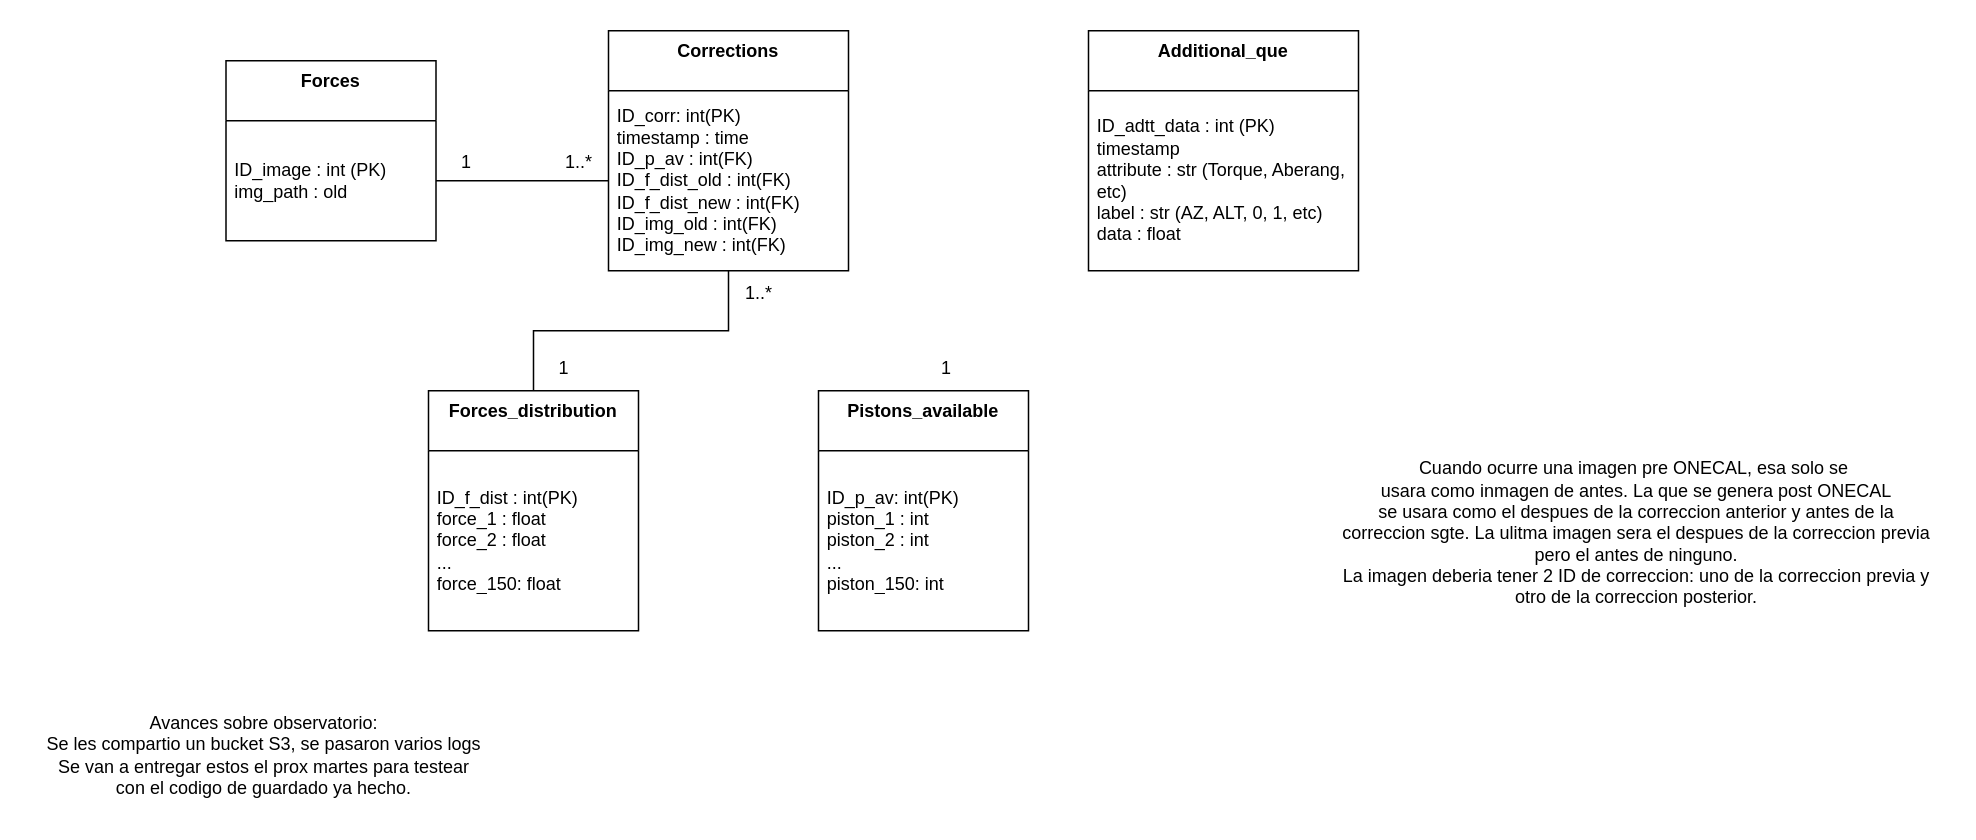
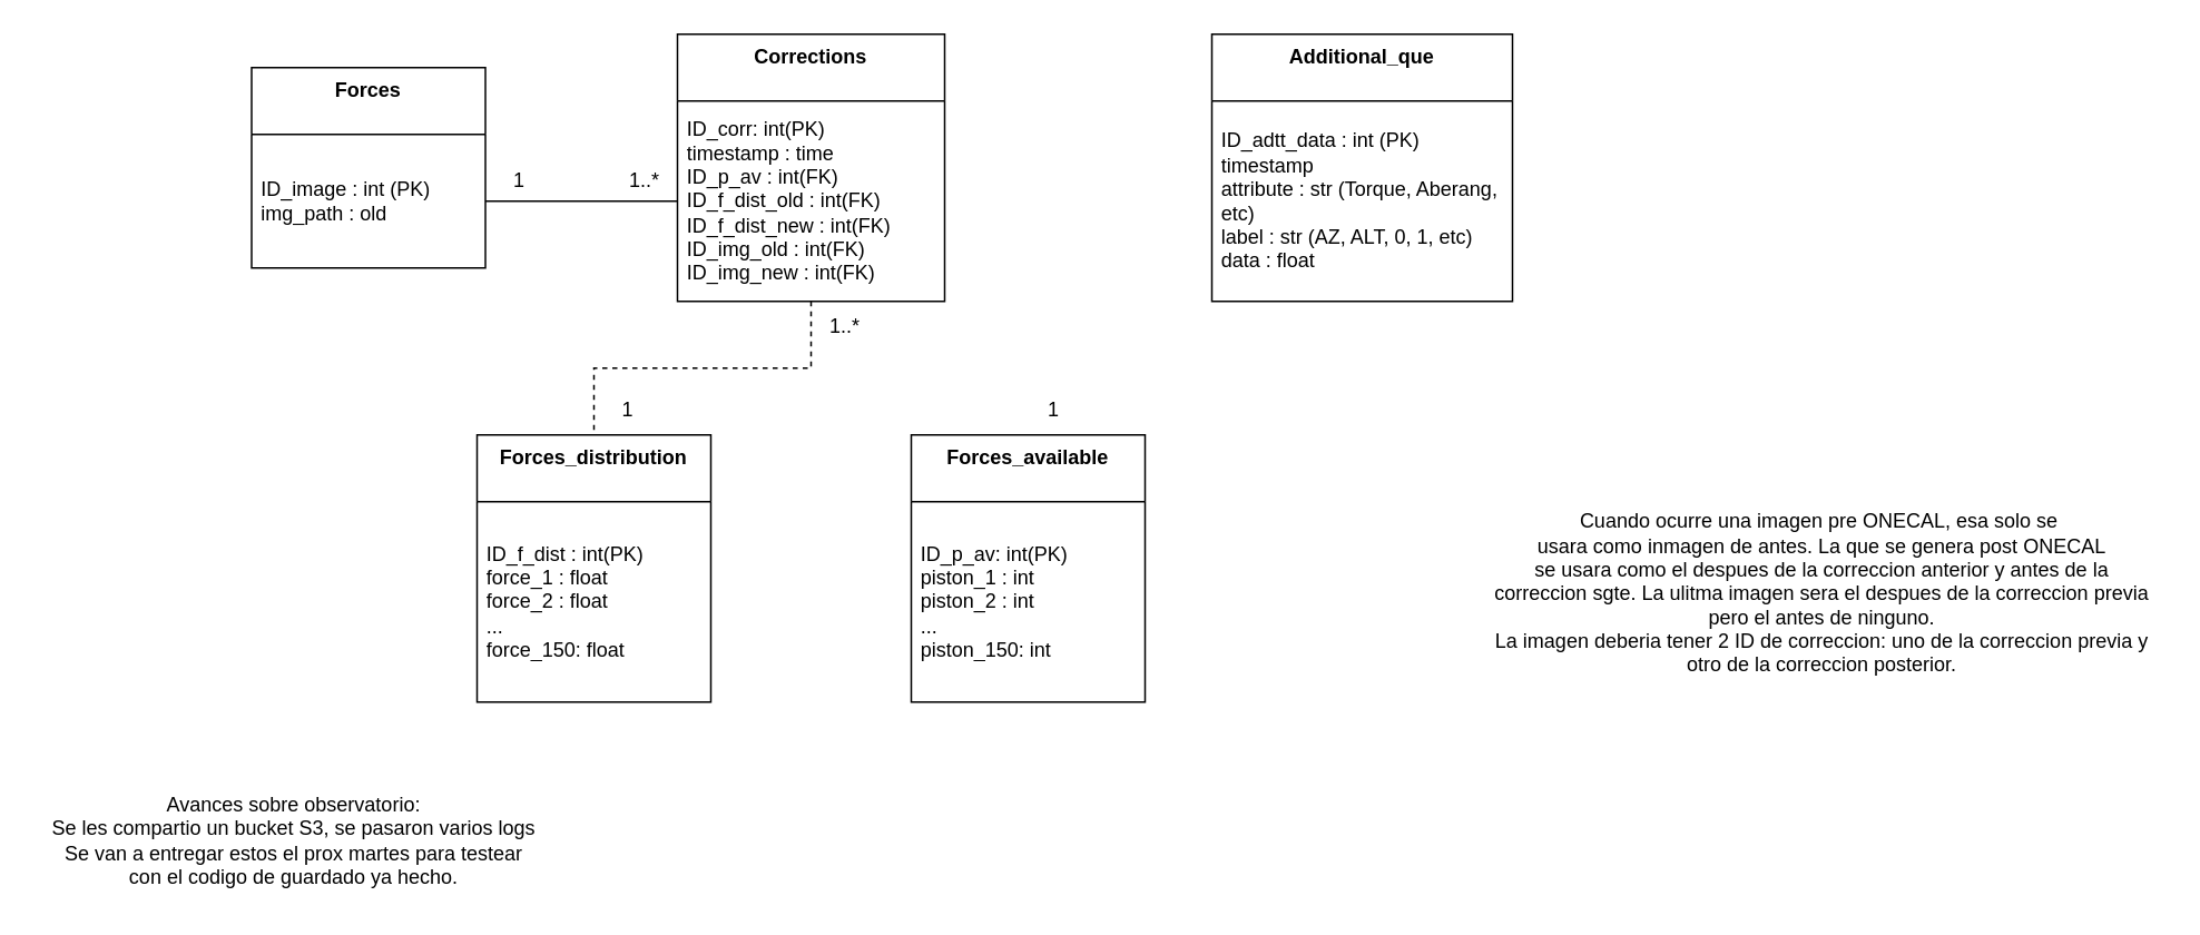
- <mxCell id="3" style="edgeStyle=orthogonalEdgeStyle;rounded=0;orthogonalLoop=1;jettySize=auto;html=1;exitX=0.5;exitY=1;exitDx=0;exitDy=0;entryX=0.5;entryY=0;entryDx=0;entryDy=0;endArrow=none;endFill=0;" parent="1" source="4" target="6" edge="1"><mxGeometry relative="1" as="geometry" /></mxCell>
+ <mxCell id="3" style="edgeStyle=orthogonalEdgeStyle;rounded=0;orthogonalLoop=1;jettySize=auto;html=1;exitX=0.5;exitY=1;exitDx=0;exitDy=0;entryX=0.5;entryY=0;entryDx=0;entryDy=0;endArrow=none;endFill=0;dashed=1;" parent="1" source="4" target="6" edge="1"><mxGeometry relative="1" as="geometry" /></mxCell>
- <mxCell id="8" value="&lt;div&gt;&lt;b&gt;Pistons_available&lt;/b&gt;&lt;/div&gt;" style="swimlane;fontStyle=0;align=center;verticalAlign=top;childLayout=stackLayout;horizontal=1;startSize=40;horizontalStack=0;resizeParent=1;resizeParentMax=0;resizeLast=0;collapsible=0;marginBottom=0;html=1;whiteSpace=wrap;" parent="1" vertex="1"><mxGeometry x="545" y="260" width="140" height="160" as="geometry" /></mxCell>
+ <mxCell id="8" value="&lt;div&gt;&lt;b&gt;Forces_available&lt;/b&gt;&lt;/div&gt;" style="swimlane;fontStyle=0;align=center;verticalAlign=top;childLayout=stackLayout;horizontal=1;startSize=40;horizontalStack=0;resizeParent=1;resizeParentMax=0;resizeLast=0;collapsible=0;marginBottom=0;html=1;whiteSpace=wrap;" parent="1" vertex="1"><mxGeometry x="545" y="260" width="140" height="160" as="geometry" /></mxCell>
